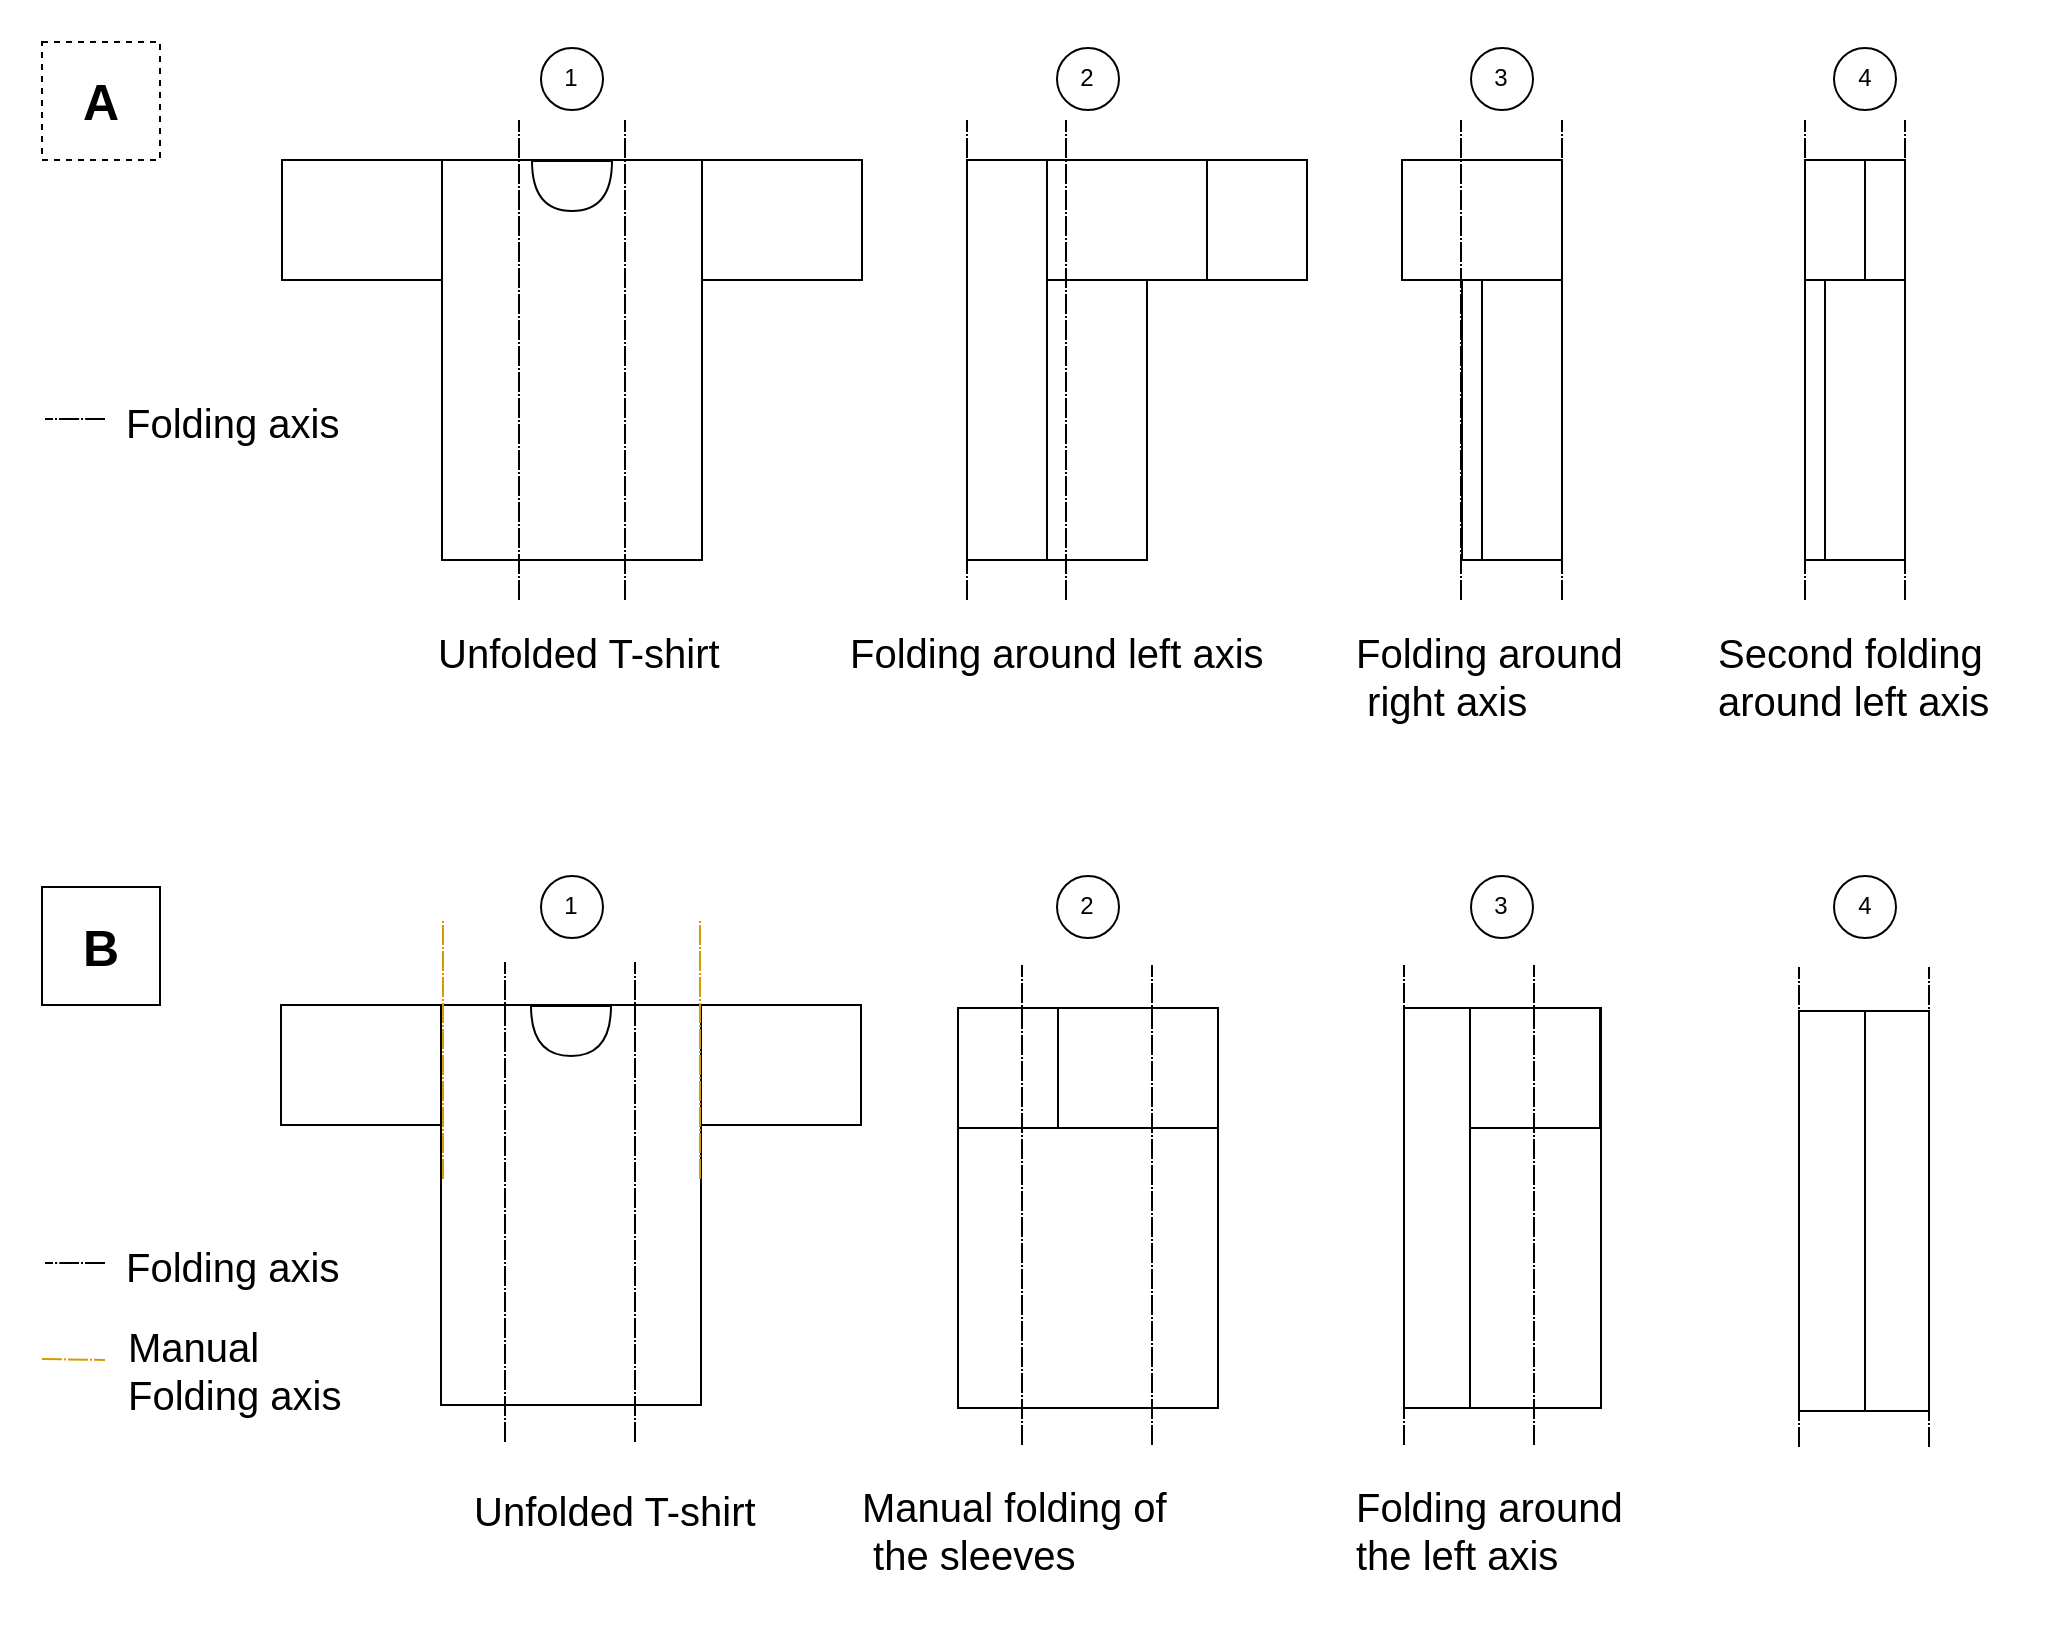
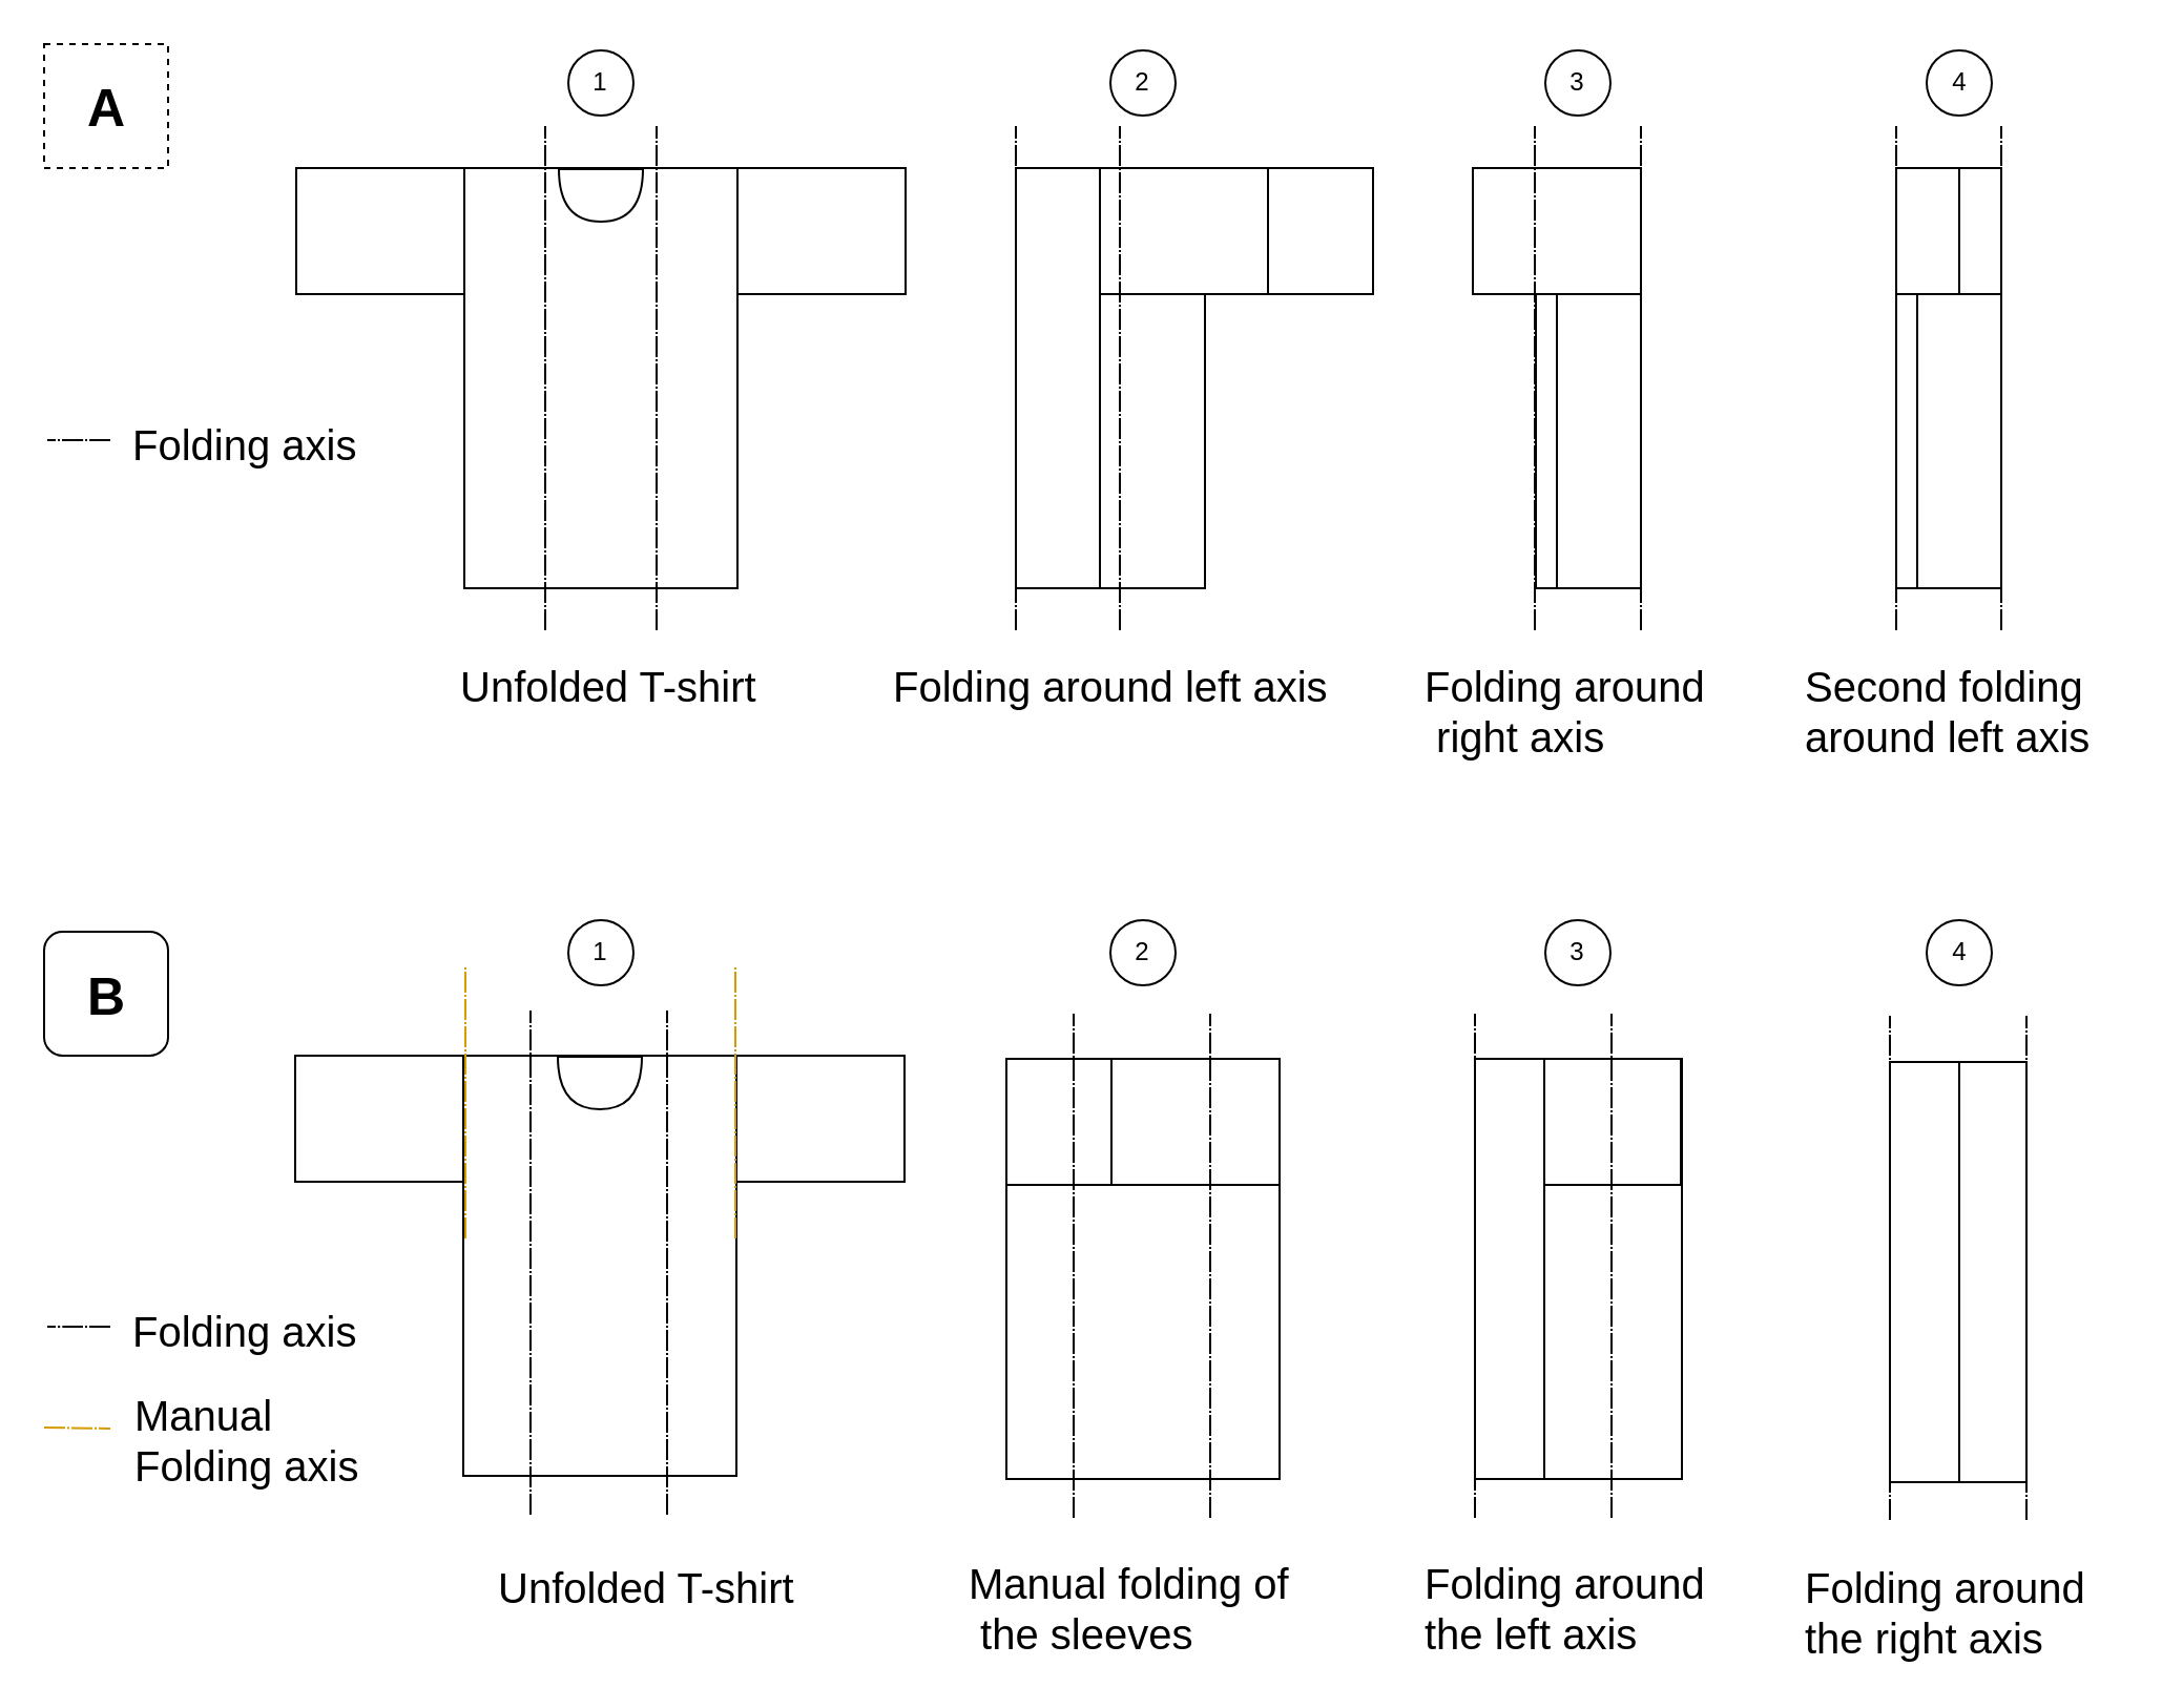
- <mxCell id="42" value="&lt;span style=&quot;font-size: 25px&quot;&gt;&lt;b&gt;B&lt;/b&gt;&lt;/span&gt;" style="whiteSpace=wrap;html=1;aspect=fixed;" vertex="1" parent="1"><mxGeometry x="20.5" y="443" width="59" height="59" as="geometry" /></mxCell>
+ <mxCell id="42" value="&lt;span style=&quot;font-size: 25px&quot;&gt;&lt;b&gt;B&lt;/b&gt;&lt;/span&gt;" style="whiteSpace=wrap;html=1;aspect=fixed;rounded=1;" vertex="1" parent="1"><mxGeometry x="20.5" y="443" width="59" height="59" as="geometry" /></mxCell>
- <mxCell id="39" value="Manual folding of&lt;br&gt;&amp;nbsp;the sleeves" style="text;html=1;resizable=0;points=[];autosize=1;align=left;verticalAlign=top;spacingTop=-4;fontSize=20;" vertex="1" parent="1"><mxGeometry x="428.5" y="738.5" width="170" height="50" as="geometry" /></mxCell>
+ <mxCell id="39" value="Manual folding of&lt;br&gt;&amp;nbsp;the sleeves" style="text;html=1;resizable=0;points=[];autosize=1;align=left;verticalAlign=top;spacingTop=-4;fontSize=20;" vertex="1" parent="1"><mxGeometry x="458.5" y="738.5" width="170" height="50" as="geometry" /></mxCell>
+ <mxCell id="41" value="Folding around &lt;br&gt;the right axis" style="text;html=1;resizable=0;points=[];autosize=1;align=left;verticalAlign=top;spacingTop=-4;fontSize=20;" vertex="1" parent="1"><mxGeometry x="857" y="740.5" width="150" height="50" as="geometry" /></mxCell>
